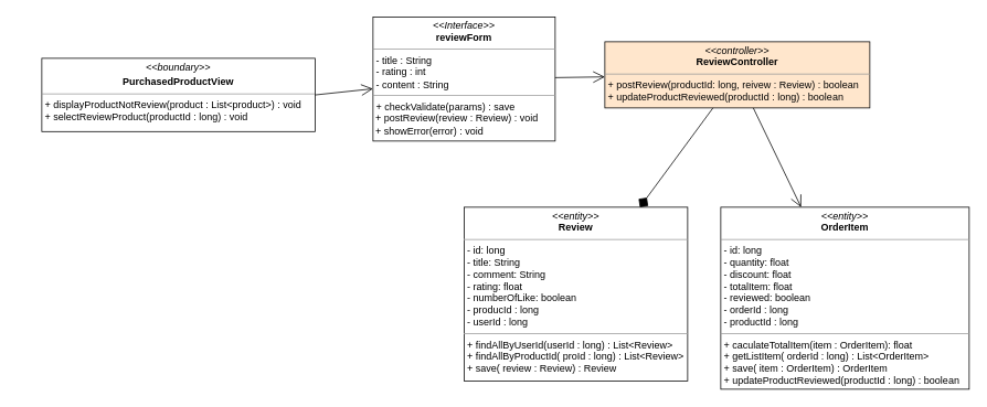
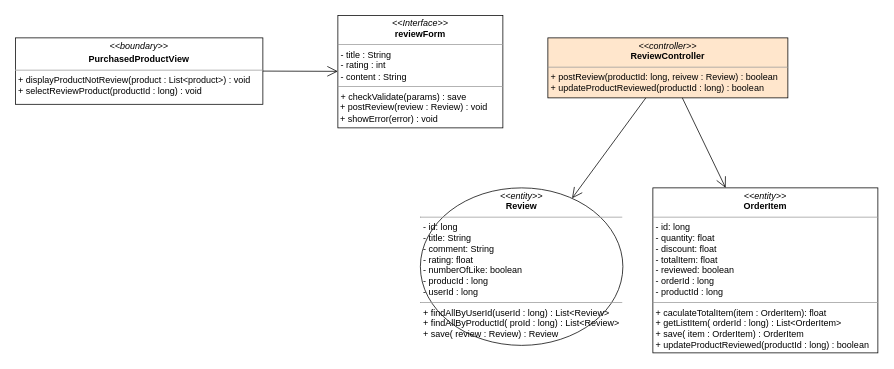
- <mxCell id="10" value="" style="endArrow=open;endFill=1;endSize=12;html=1;" parent="1" source="9" target="6" edge="1"><mxGeometry width="160" relative="1" as="geometry"><mxPoint x="590" y="140" as="sourcePoint" /><mxPoint x="750" y="140" as="targetPoint" /></mxGeometry></mxCell>
- <mxCell id="2" value="&lt;p style=&quot;margin: 0px ; margin-top: 4px ; text-align: center&quot;&gt;&lt;i&gt;&amp;lt;&amp;lt;boundary&amp;gt;&amp;gt;&lt;/i&gt;&lt;/p&gt;&lt;p style=&quot;margin: 0px ; margin-top: 4px ; text-align: center&quot;&gt;&lt;b&gt;PurchasedProductView&lt;/b&gt;&lt;/p&gt;&lt;hr size=&quot;1&quot;&gt;&lt;p style=&quot;margin: 0px ; margin-left: 4px&quot;&gt;+ displayProductNotReview(product : List&amp;lt;product&amp;gt;) : void&lt;/p&gt;&lt;p style=&quot;margin: 0px ; margin-left: 4px&quot;&gt;&lt;span&gt;+ selectReviewProduct(productId : long) : void&lt;/span&gt;&lt;/p&gt;" style="verticalAlign=top;align=left;overflow=fill;fontSize=12;fontFamily=Helvetica;html=1;" parent="1" vertex="1"><mxGeometry x="50" y="70.01" width="330" height="88.55" as="geometry" /></mxCell>
+ <mxCell id="2" value="&lt;p style=&quot;margin: 0px ; margin-top: 4px ; text-align: center&quot;&gt;&lt;i&gt;&amp;lt;&amp;lt;boundary&amp;gt;&amp;gt;&lt;/i&gt;&lt;/p&gt;&lt;p style=&quot;margin: 0px ; margin-top: 4px ; text-align: center&quot;&gt;&lt;b&gt;PurchasedProductView&lt;/b&gt;&lt;/p&gt;&lt;hr size=&quot;1&quot;&gt;&lt;p style=&quot;margin: 0px ; margin-left: 4px&quot;&gt;+ displayProductNotReview(product : List&amp;lt;product&amp;gt;) : void&lt;/p&gt;&lt;p style=&quot;margin: 0px ; margin-left: 4px&quot;&gt;&lt;span&gt;+ selectReviewProduct(productId : long) : void&lt;/span&gt;&lt;/p&gt;" style="verticalAlign=top;align=left;overflow=fill;fontSize=12;fontFamily=Helvetica;html=1;" parent="1" vertex="1"><mxGeometry x="20" y="50.01" width="330" height="88.55" as="geometry" /></mxCell>
- <mxCell id="7" value="" style="endArrow=diamond;endFill=1;endSize=12;html=1;strokeColor=#000000;" parent="1" source="6" target="5" edge="1"><mxGeometry width="160" relative="1" as="geometry"><mxPoint x="1390" y="450.008" as="sourcePoint" /><mxPoint x="1270" y="200" as="targetPoint" /></mxGeometry></mxCell>
+ <mxCell id="7" value="" style="endArrow=open;endFill=1;endSize=12;html=1;strokeColor=#000000;" parent="1" source="6" target="5" edge="1"><mxGeometry width="160" relative="1" as="geometry"><mxPoint x="1390" y="450.008" as="sourcePoint" /><mxPoint x="1270" y="200" as="targetPoint" /></mxGeometry></mxCell>
- <mxCell id="5" value="&lt;p style=&quot;margin: 0px ; margin-top: 4px ; text-align: center&quot;&gt;&lt;i&gt;&amp;lt;&amp;lt;entity&amp;gt;&amp;gt;&lt;/i&gt;&lt;br&gt;&lt;b&gt;Review&lt;/b&gt;&lt;/p&gt;&lt;hr size=&quot;1&quot;&gt;&lt;p style=&quot;margin: 0px ; margin-left: 4px&quot;&gt;- id: long&lt;/p&gt;&lt;p style=&quot;margin: 0px ; margin-left: 4px&quot;&gt;- title: String&lt;br&gt;- comment: String&lt;/p&gt;&lt;p style=&quot;margin: 0px ; margin-left: 4px&quot;&gt;- rating: float&lt;/p&gt;&lt;p style=&quot;margin: 0px ; margin-left: 4px&quot;&gt;- numberOfLike: boolean&lt;/p&gt;&lt;p style=&quot;margin: 0px ; margin-left: 4px&quot;&gt;- producId : long&lt;/p&gt;&lt;p style=&quot;margin: 0px ; margin-left: 4px&quot;&gt;- userId : long&lt;/p&gt;&lt;hr size=&quot;1&quot;&gt;&lt;p style=&quot;margin: 0px 0px 0px 4px&quot;&gt;+ findAllByUserId(userId : long) : List&amp;lt;Review&amp;gt;&lt;br&gt;&lt;/p&gt;&lt;p style=&quot;margin: 0px 0px 0px 4px&quot;&gt;+ findAllByProductId( proId : long) : List&amp;lt;Review&amp;gt;&lt;/p&gt;&lt;p style=&quot;margin: 0px 0px 0px 4px&quot;&gt;+ save( review : Review) : Review&lt;/p&gt;" style="verticalAlign=top;align=left;overflow=fill;fontSize=12;fontFamily=Helvetica;html=1;" parent="1" vertex="1"><mxGeometry x="560" y="250" width="270" height="210" as="geometry" /></mxCell>
+ <mxCell id="5" value="&lt;p style=&quot;margin: 0px ; margin-top: 4px ; text-align: center&quot;&gt;&lt;i&gt;&amp;lt;&amp;lt;entity&amp;gt;&amp;gt;&lt;/i&gt;&lt;br&gt;&lt;b&gt;Review&lt;/b&gt;&lt;/p&gt;&lt;hr size=&quot;1&quot;&gt;&lt;p style=&quot;margin: 0px ; margin-left: 4px&quot;&gt;- id: long&lt;/p&gt;&lt;p style=&quot;margin: 0px ; margin-left: 4px&quot;&gt;- title: String&lt;br&gt;- comment: String&lt;/p&gt;&lt;p style=&quot;margin: 0px ; margin-left: 4px&quot;&gt;- rating: float&lt;/p&gt;&lt;p style=&quot;margin: 0px ; margin-left: 4px&quot;&gt;- numberOfLike: boolean&lt;/p&gt;&lt;p style=&quot;margin: 0px ; margin-left: 4px&quot;&gt;- producId : long&lt;/p&gt;&lt;p style=&quot;margin: 0px ; margin-left: 4px&quot;&gt;- userId : long&lt;/p&gt;&lt;hr size=&quot;1&quot;&gt;&lt;p style=&quot;margin: 0px 0px 0px 4px&quot;&gt;+ findAllByUserId(userId : long) : List&amp;lt;Review&amp;gt;&lt;br&gt;&lt;/p&gt;&lt;p style=&quot;margin: 0px 0px 0px 4px&quot;&gt;+ findAllByProductId( proId : long) : List&amp;lt;Review&amp;gt;&lt;/p&gt;&lt;p style=&quot;margin: 0px 0px 0px 4px&quot;&gt;+ save( review : Review) : Review&lt;/p&gt;" style="ellipse;verticalAlign=top;align=left;overflow=fill;fontSize=12;fontFamily=Helvetica;html=1;" parent="1" vertex="1"><mxGeometry x="560" y="250" width="270" height="210" as="geometry" /></mxCell>
